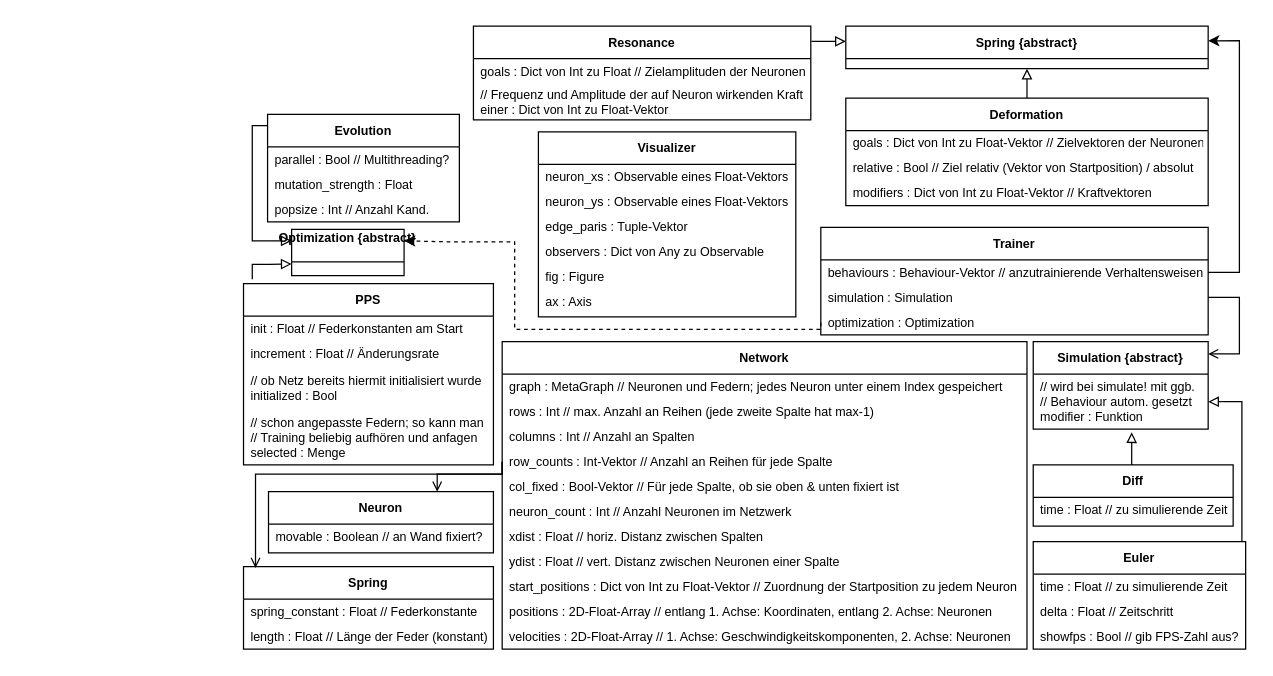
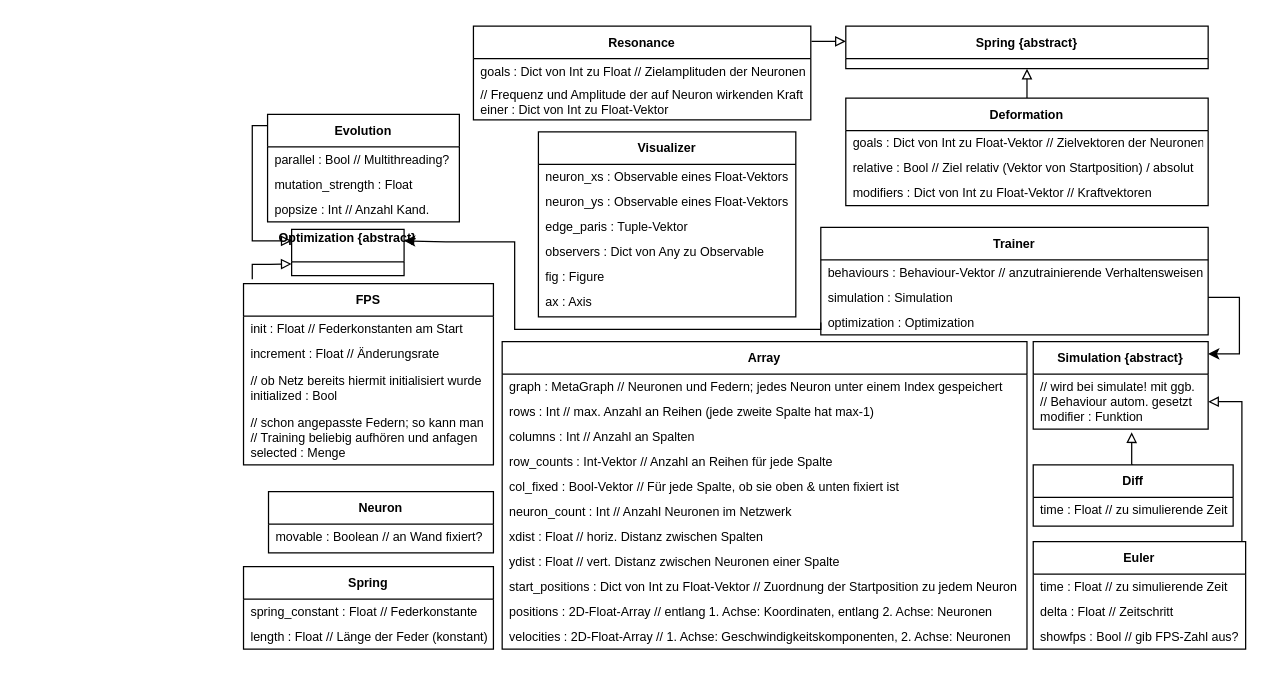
- <mxCell id="28" style="edgeStyle=orthogonalEdgeStyle;rounded=0;orthogonalLoop=1;jettySize=auto;html=1;exitX=1;exitY=0.5;exitDx=0;exitDy=0;fontSize=10;verticalAlign=middle;entryX=1;entryY=0.342;entryDx=0;entryDy=0;entryPerimeter=0;" parent="1" source="25" target="23" edge="1"><mxGeometry relative="1" as="geometry"><mxPoint x="951" y="163" as="targetPoint" /><Array as="points"><mxPoint x="991" y="217" /><mxPoint x="991" y="32" /></Array></mxGeometry></mxCell>
- <mxCell id="41" value="PPS" style="swimlane;fontStyle=1;align=center;verticalAlign=middle;childLayout=stackLayout;horizontal=1;startSize=26;horizontalStack=0;resizeParent=1;resizeLast=0;collapsible=1;marginBottom=0;rounded=0;shadow=0;strokeWidth=1;fontSize=10;" parent="1" vertex="1"><mxGeometry x="194" y="226.5" width="200" height="145" as="geometry"><mxRectangle x="130" y="380" width="160" height="26" as="alternateBounds" /></mxGeometry></mxCell>
+ <mxCell id="41" value="FPS" style="swimlane;fontStyle=1;align=center;verticalAlign=middle;childLayout=stackLayout;horizontal=1;startSize=26;horizontalStack=0;resizeParent=1;resizeLast=0;collapsible=1;marginBottom=0;rounded=0;shadow=0;strokeWidth=1;fontSize=10;" parent="1" vertex="1"><mxGeometry x="194" y="226.5" width="200" height="145" as="geometry"><mxRectangle x="130" y="380" width="160" height="26" as="alternateBounds" /></mxGeometry></mxCell>
- <mxCell id="50" style="edgeStyle=orthogonalEdgeStyle;rounded=0;orthogonalLoop=1;jettySize=auto;html=1;exitX=0;exitY=0.5;exitDx=0;exitDy=0;fontSize=10;verticalAlign=middle;entryX=1;entryY=0.25;entryDx=0;entryDy=0;dashed=1;" parent="1" source="27" target="39" edge="1"><mxGeometry relative="1" as="geometry"><mxPoint x="361" y="193" as="targetPoint" /><Array as="points"><mxPoint x="656" y="263" /><mxPoint x="411" y="263" /><mxPoint x="411" y="193" /><mxPoint x="356" y="193" /></Array></mxGeometry></mxCell>
+ <mxCell id="50" style="edgeStyle=orthogonalEdgeStyle;rounded=0;orthogonalLoop=1;jettySize=auto;html=1;exitX=0;exitY=0.5;exitDx=0;exitDy=0;fontSize=10;verticalAlign=middle;entryX=1;entryY=0.25;entryDx=0;entryDy=0;" parent="1" source="27" target="39" edge="1"><mxGeometry relative="1" as="geometry"><mxPoint x="361" y="193" as="targetPoint" /><Array as="points"><mxPoint x="656" y="263" /><mxPoint x="411" y="263" /><mxPoint x="411" y="193" /><mxPoint x="356" y="193" /></Array></mxGeometry></mxCell>
- <mxCell id="38" style="edgeStyle=orthogonalEdgeStyle;rounded=0;orthogonalLoop=1;jettySize=auto;html=1;exitX=1;exitY=0.5;exitDx=0;exitDy=0;fontSize=10;verticalAlign=middle;entryX=1;entryY=0.139;entryDx=0;entryDy=0;entryPerimeter=0;endArrow=open;" parent="1" source="26" target="29" edge="1"><mxGeometry relative="1" as="geometry"><mxPoint x="971" y="293" as="targetPoint" /><Array as="points"><mxPoint x="991" y="238" /><mxPoint x="991" y="283" /></Array></mxGeometry></mxCell>
+ <mxCell id="38" style="edgeStyle=orthogonalEdgeStyle;rounded=0;orthogonalLoop=1;jettySize=auto;html=1;exitX=1;exitY=0.5;exitDx=0;exitDy=0;fontSize=10;verticalAlign=middle;entryX=1;entryY=0.139;entryDx=0;entryDy=0;entryPerimeter=0;" parent="1" source="26" target="29" edge="1"><mxGeometry relative="1" as="geometry"><mxPoint x="971" y="293" as="targetPoint" /><Array as="points"><mxPoint x="991" y="238" /><mxPoint x="991" y="283" /></Array></mxGeometry></mxCell>
- <mxCell id="2" value="Network" style="swimlane;fontStyle=1;align=center;verticalAlign=middle;childLayout=stackLayout;horizontal=1;startSize=26;horizontalStack=0;resizeParent=1;resizeLast=0;collapsible=1;marginBottom=0;rounded=0;shadow=0;strokeWidth=1;fontSize=10;" parent="1" vertex="1"><mxGeometry x="401" y="273" width="420" height="246" as="geometry"><mxRectangle x="130" y="380" width="160" height="26" as="alternateBounds" /></mxGeometry></mxCell>
+ <mxCell id="2" value="Array" style="swimlane;fontStyle=1;align=center;verticalAlign=middle;childLayout=stackLayout;horizontal=1;startSize=26;horizontalStack=0;resizeParent=1;resizeLast=0;collapsible=1;marginBottom=0;rounded=0;shadow=0;strokeWidth=1;fontSize=10;" parent="1" vertex="1"><mxGeometry x="401" y="273" width="420" height="246" as="geometry"><mxRectangle x="130" y="380" width="160" height="26" as="alternateBounds" /></mxGeometry></mxCell>
- <mxCell id="21" value="" style="endArrow=open;shadow=0;strokeWidth=1;rounded=0;endFill=1;edgeStyle=elbowEdgeStyle;elbow=vertical;startArrow=none;startFill=0;entryX=0.048;entryY=0.016;entryDx=0;entryDy=0;fontSize=10;verticalAlign=middle;exitX=0;exitY=0.5;exitDx=0;exitDy=0;entryPerimeter=0;" parent="1" source="6" target="18" edge="1"><mxGeometry x="0.5" y="41" relative="1" as="geometry"><mxPoint x="181" y="230.5" as="sourcePoint" /><mxPoint x="-9" y="389.642" as="targetPoint" /><mxPoint x="-40" y="32" as="offset" /><Array as="points"><mxPoint x="308" y="379" /><mxPoint x="241" y="343" /><mxPoint x="351" y="313" /><mxPoint x="221" y="270.5" /><mxPoint x="20.8" y="260.5" /><mxPoint x="20.8" y="350.5" /></Array></mxGeometry></mxCell>
- <mxCell id="22" value="" style="resizable=0;align=left;verticalAlign=middle;labelBackgroundColor=none;fontSize=10;" parent="21" connectable="0" vertex="1"><mxGeometry x="-1" relative="1" as="geometry"><mxPoint y="4" as="offset" /></mxGeometry></mxCell>
- <mxCell id="16" value="" style="endArrow=open;shadow=0;strokeWidth=1;rounded=0;endFill=1;edgeStyle=elbowEdgeStyle;elbow=vertical;startArrow=none;startFill=0;exitX=0;exitY=0.5;exitDx=0;exitDy=0;fontSize=10;verticalAlign=middle;entryX=0.75;entryY=0;entryDx=0;entryDy=0;" parent="1" source="6" target="14" edge="1"><mxGeometry x="0.5" y="41" relative="1" as="geometry"><mxPoint x="461" y="244" as="sourcePoint" /><mxPoint x="436" y="234" as="targetPoint" /><mxPoint x="-40" y="32" as="offset" /><Array as="points"><mxPoint x="377" y="379" /></Array></mxGeometry></mxCell>
- <mxCell id="17" value="" style="resizable=0;align=left;verticalAlign=middle;labelBackgroundColor=none;fontSize=10;" parent="16" connectable="0" vertex="1"><mxGeometry x="-1" relative="1" as="geometry"><mxPoint y="4" as="offset" /></mxGeometry></mxCell>
